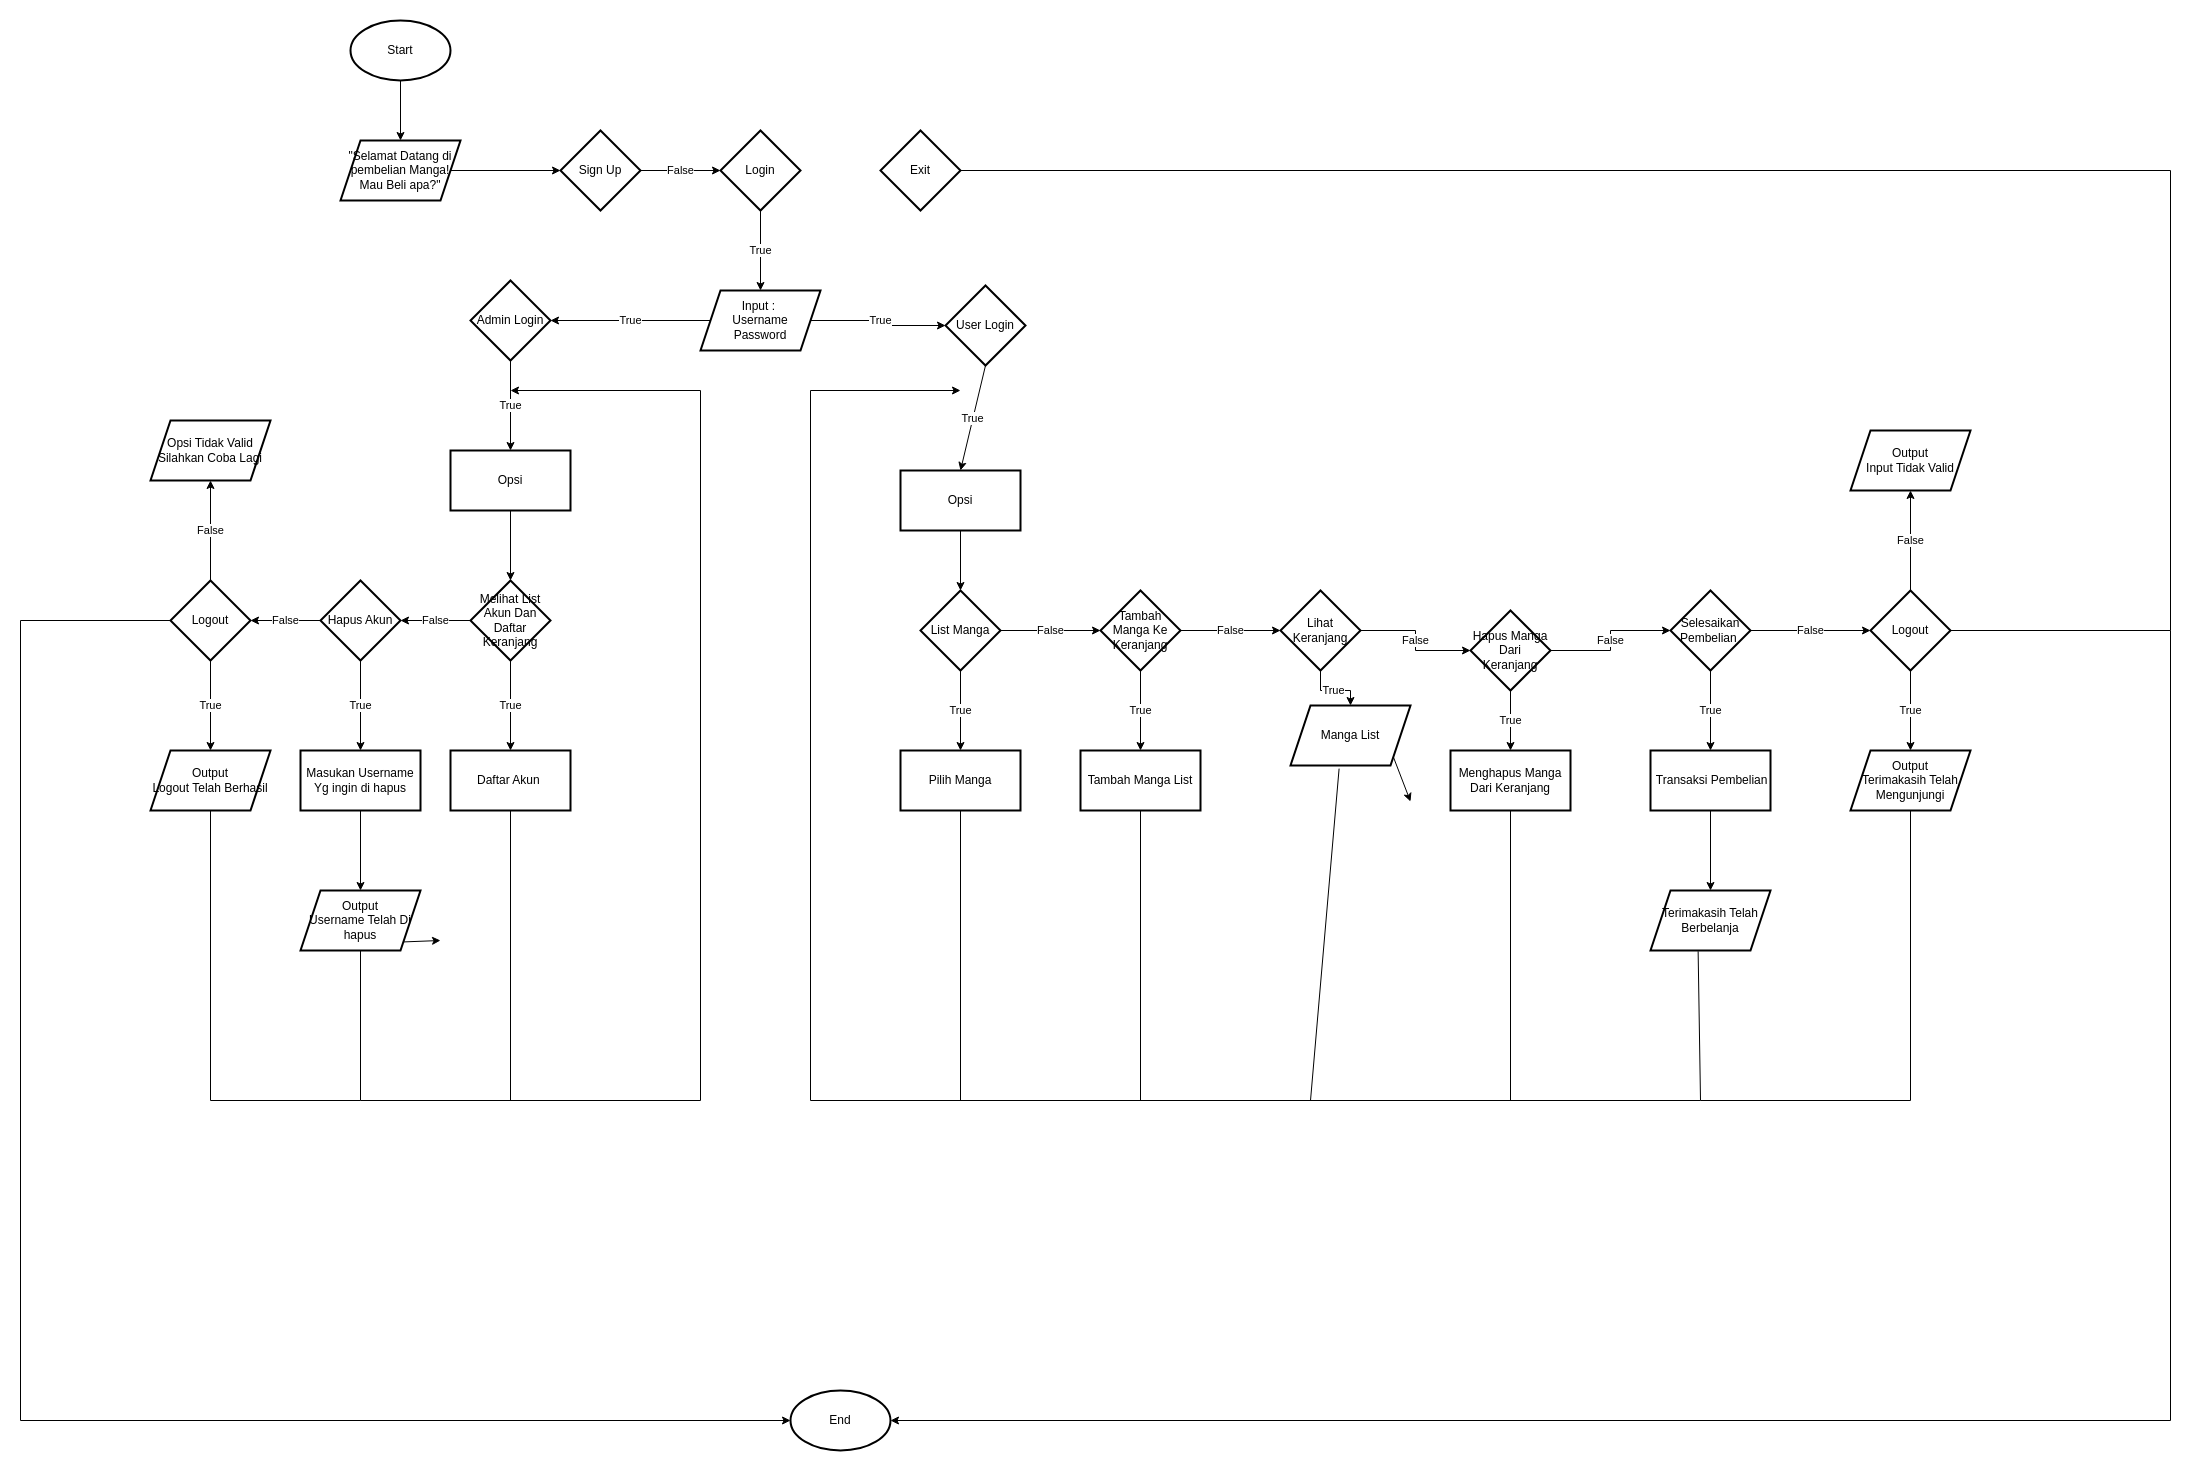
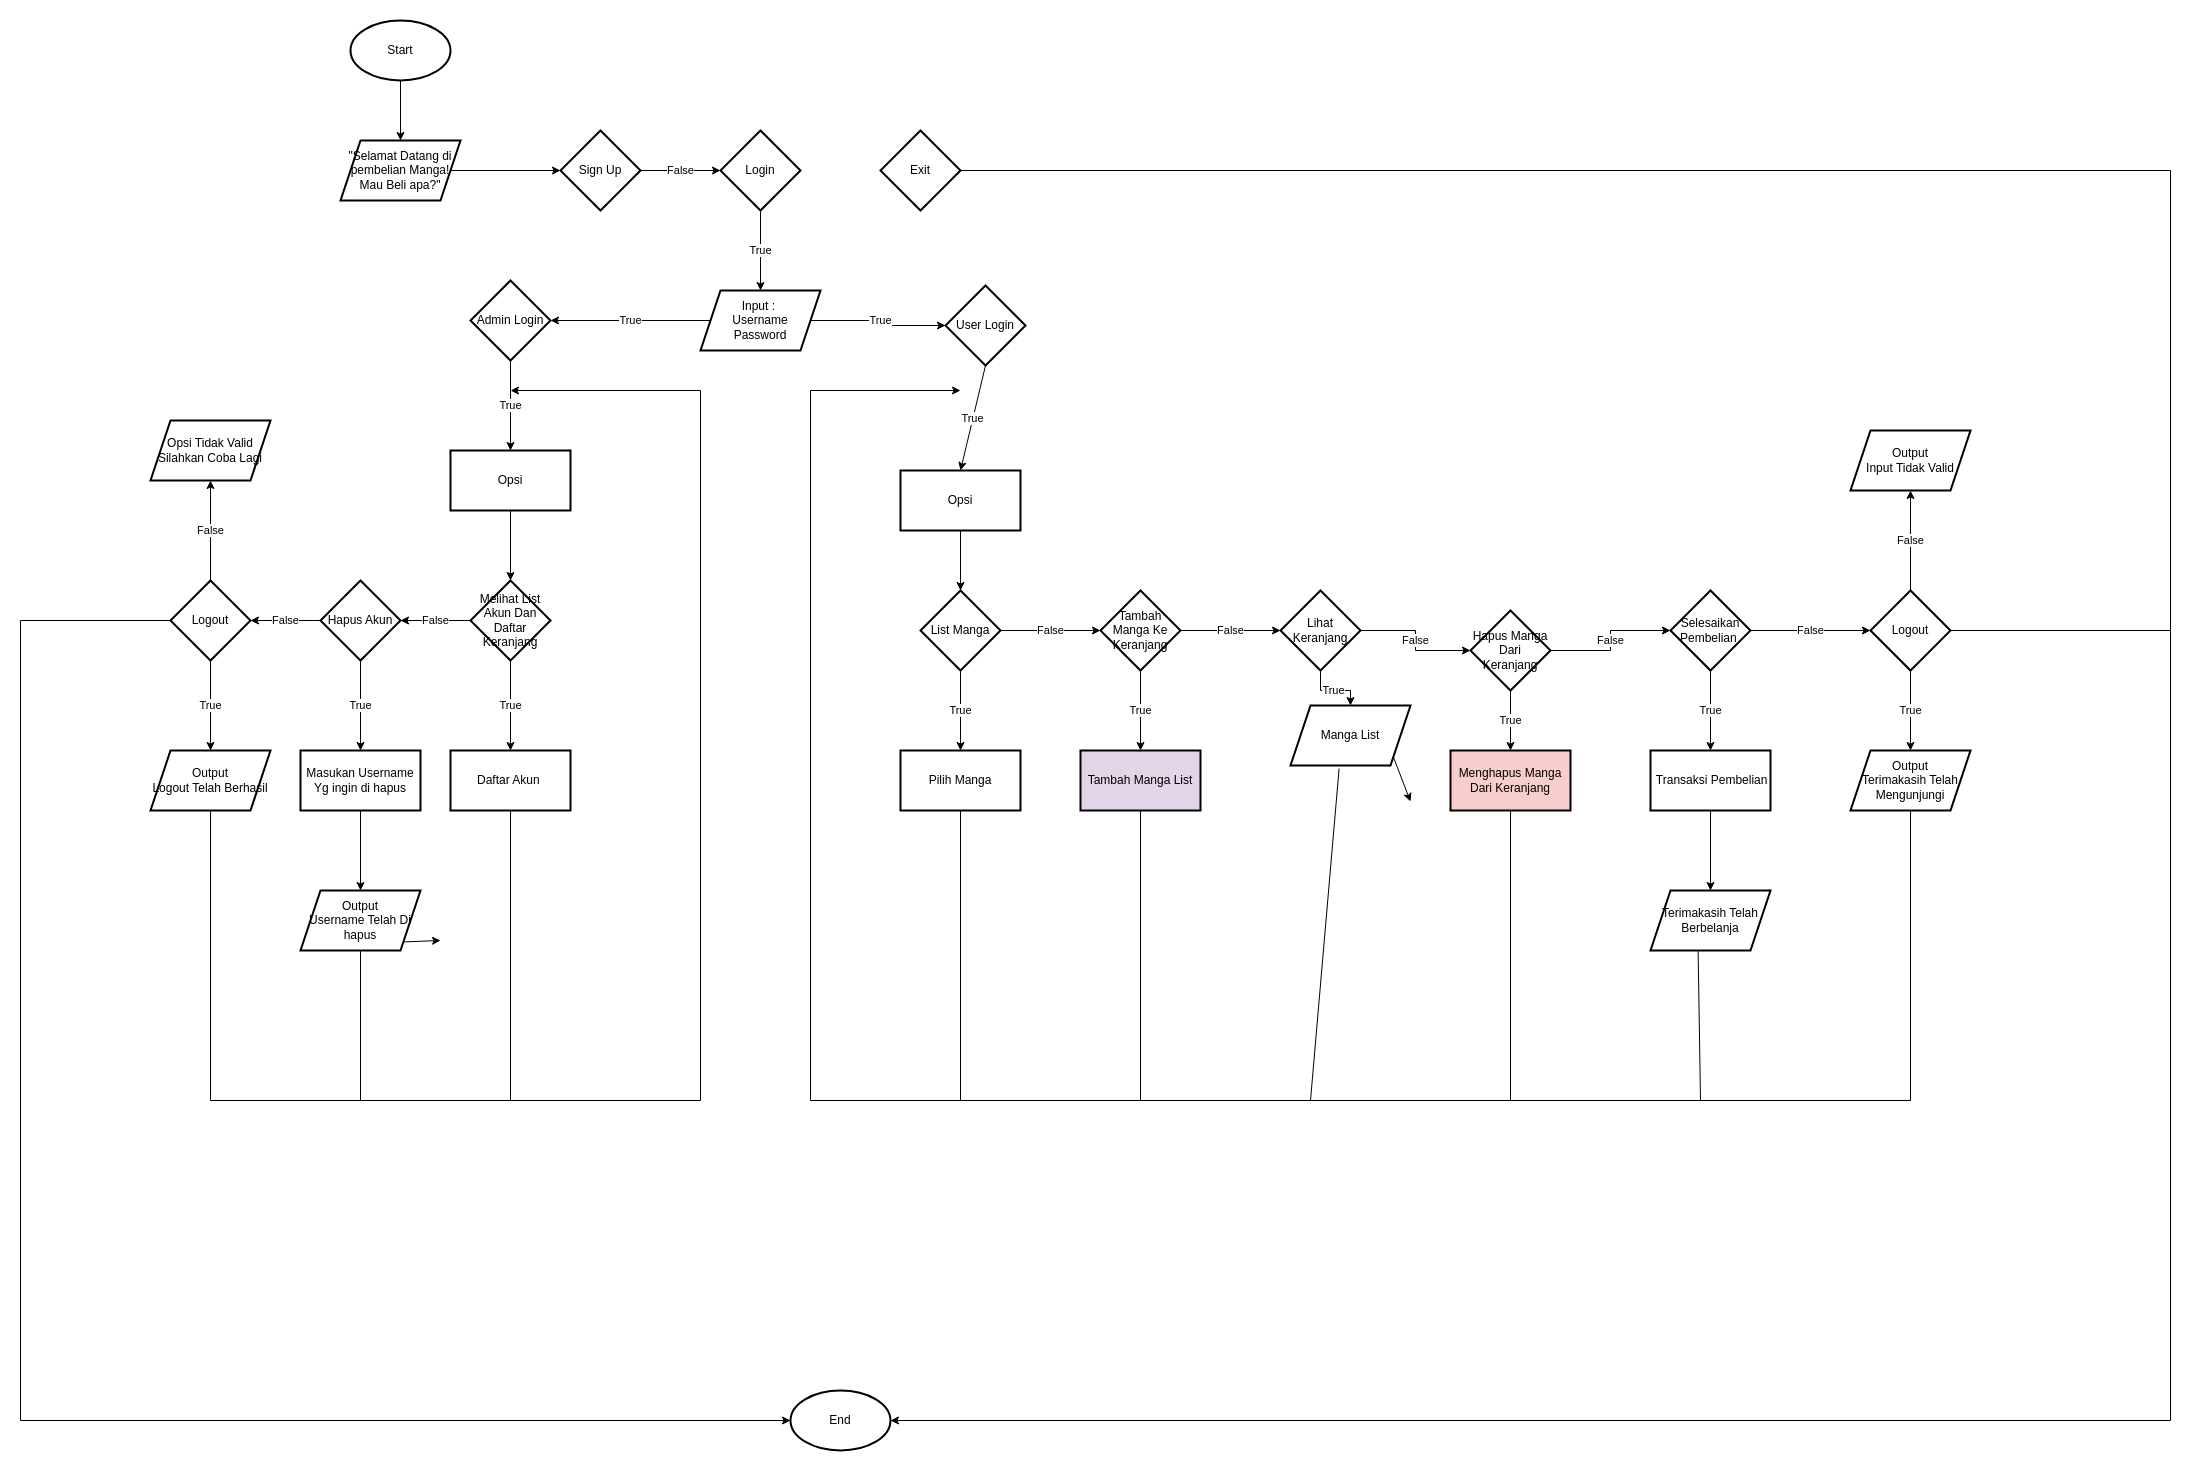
- <mxCell id="35" value="Tambah Manga List" style="whiteSpace=wrap;html=1;strokeWidth=2;" vertex="1" parent="1"><mxGeometry x="1080" y="750" width="120" height="60" as="geometry" /></mxCell>
+ <mxCell id="35" value="Tambah Manga List" style="whiteSpace=wrap;html=1;strokeWidth=2;fillColor=#e1d5e7;" vertex="1" parent="1"><mxGeometry x="1080" y="750" width="120" height="60" as="geometry" /></mxCell>
- <mxCell id="37" value="Menghapus Manga Dari Keranjang" style="whiteSpace=wrap;html=1;strokeWidth=2;" vertex="1" parent="1"><mxGeometry x="1450" y="750" width="120" height="60" as="geometry" /></mxCell>
+ <mxCell id="37" value="Menghapus Manga Dari Keranjang" style="whiteSpace=wrap;html=1;strokeWidth=2;fillColor=#f8cecc;" vertex="1" parent="1"><mxGeometry x="1450" y="750" width="120" height="60" as="geometry" /></mxCell>
